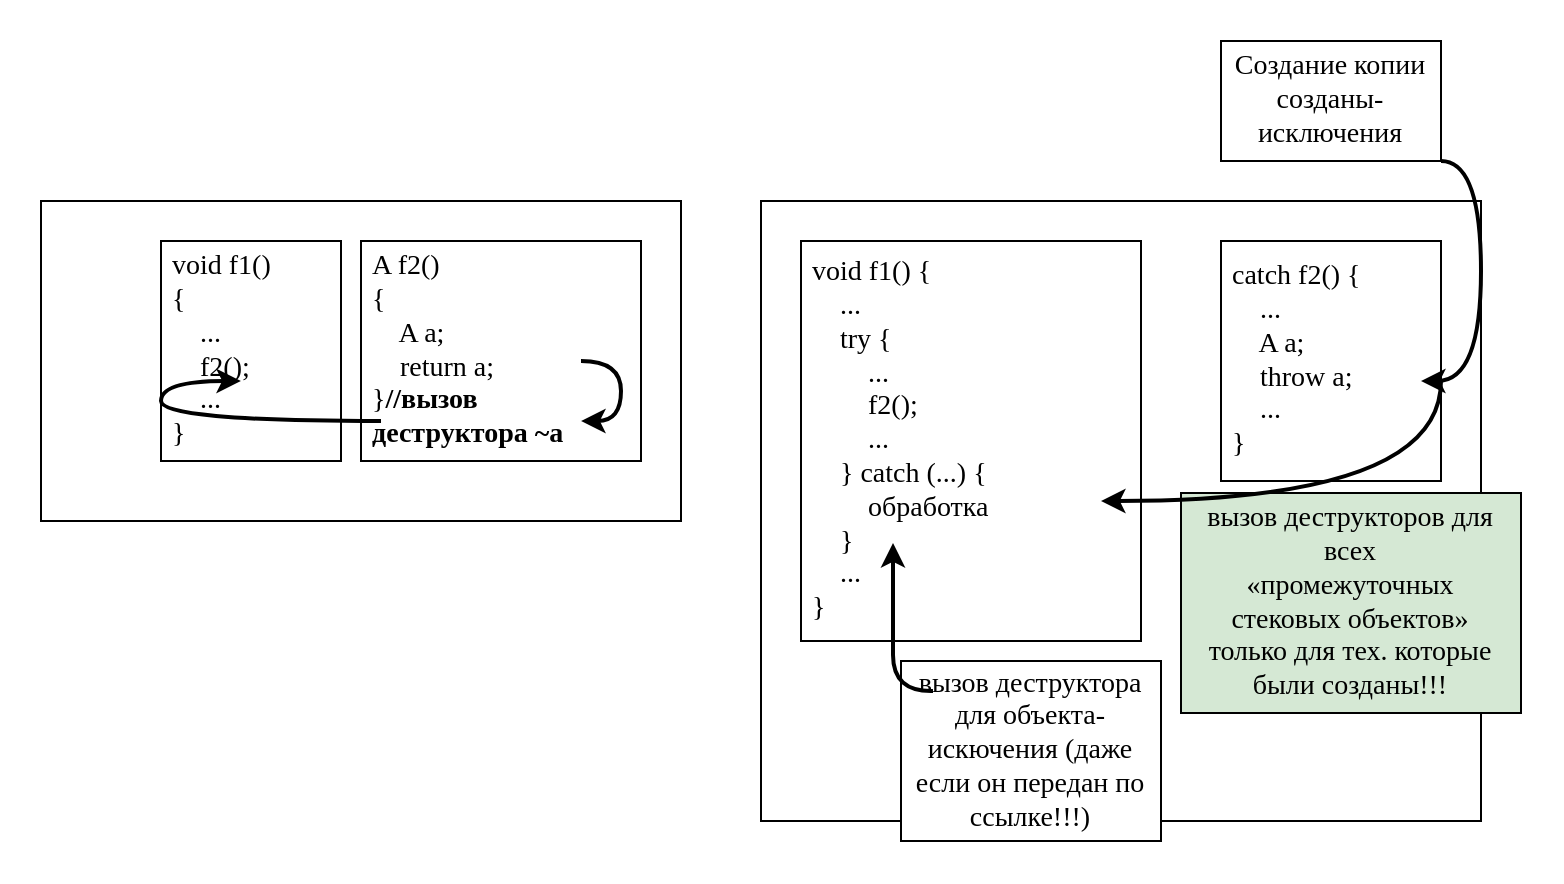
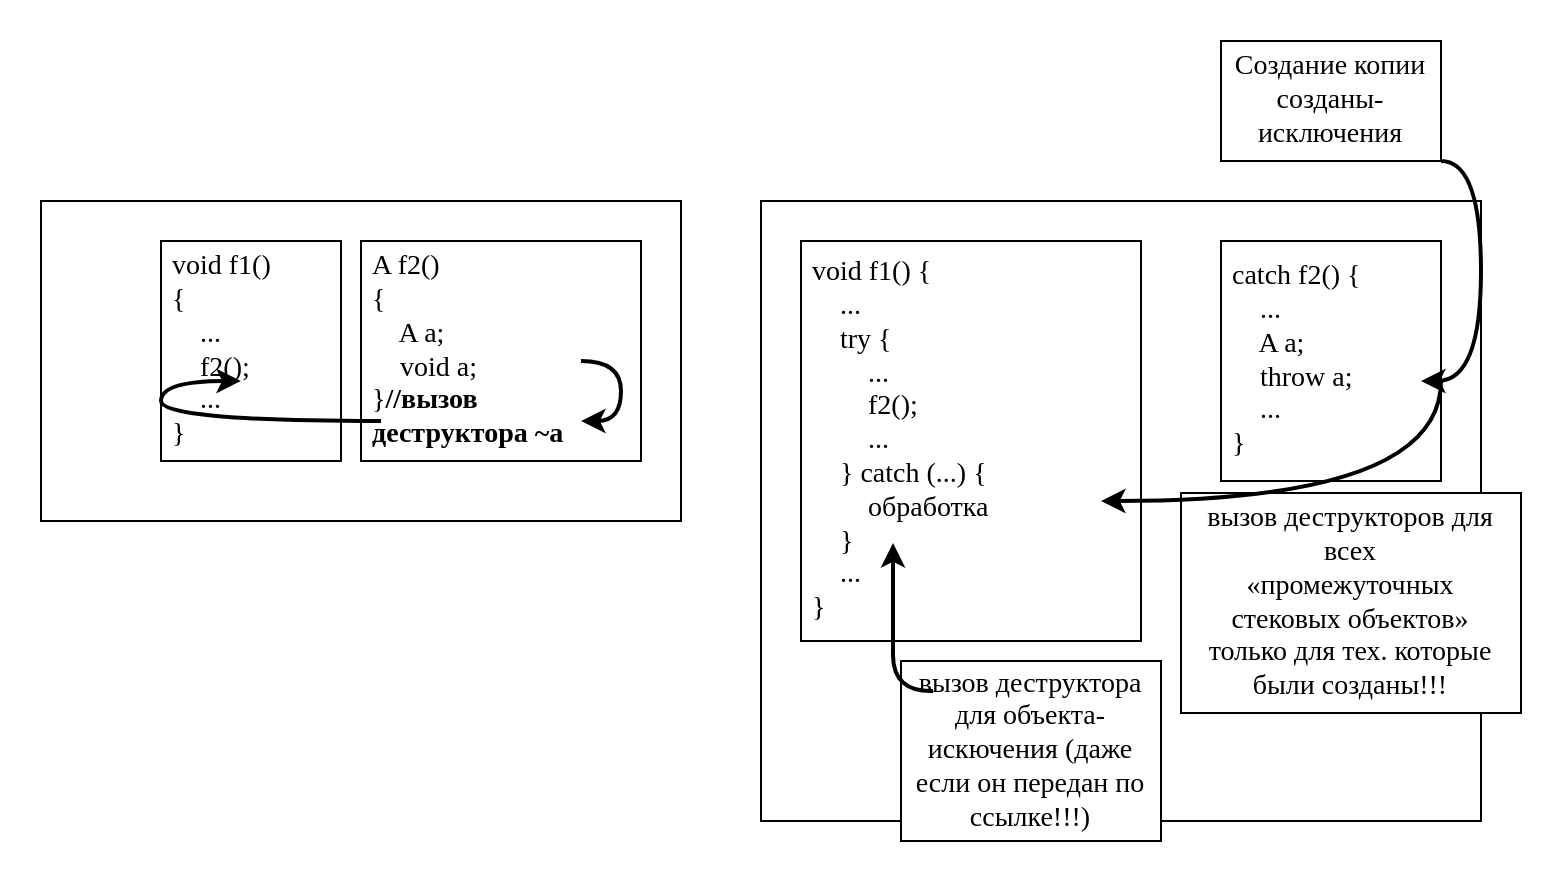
- <mxCell id="5" value="&lt;div&gt;A f2()&lt;/div&gt;&lt;div&gt;{&lt;/div&gt;&lt;div&gt;&amp;nbsp;&amp;nbsp;&amp;nbsp; A a;&lt;/div&gt;&lt;div&gt;&amp;nbsp;&amp;nbsp;&amp;nbsp; return a;&lt;br&gt;&lt;/div&gt;&lt;div&gt;}&lt;b&gt;//вызов деструктора ~a&lt;/b&gt;&lt;br&gt;&lt;/div&gt;" style="rounded=0;whiteSpace=wrap;html=1;fontFamily=Consolas;fontSize=14;align=left;spacing=6;" vertex="1" parent="1"><mxGeometry x="180" y="120" width="140" height="110" as="geometry" /></mxCell>
+ <mxCell id="5" value="&lt;div&gt;A f2()&lt;/div&gt;&lt;div&gt;{&lt;/div&gt;&lt;div&gt;&amp;nbsp;&amp;nbsp;&amp;nbsp; A a;&lt;/div&gt;&lt;div&gt;&amp;nbsp;&amp;nbsp;&amp;nbsp; void a;&lt;br&gt;&lt;/div&gt;&lt;div&gt;}&lt;b&gt;//вызов деструктора ~a&lt;/b&gt;&lt;br&gt;&lt;/div&gt;" style="rounded=0;whiteSpace=wrap;html=1;fontFamily=Consolas;fontSize=14;align=left;spacing=6;" vertex="1" parent="1"><mxGeometry x="180" y="120" width="140" height="110" as="geometry" /></mxCell>
- <mxCell id="12" value="вызов деструкторов для всех&lt;br&gt;«промежуточных&lt;br&gt;стековых объектов»&lt;br&gt;только для тех. которые были созданы!!!" style="rounded=0;whiteSpace=wrap;html=1;fontFamily=Times New Roman;fontSize=14;align=center;fillColor=#d5e8d4;" vertex="1" parent="1"><mxGeometry x="590" y="246" width="170" height="110" as="geometry" /></mxCell>
+ <mxCell id="12" value="вызов деструкторов для всех&lt;br&gt;«промежуточных&lt;br&gt;стековых объектов»&lt;br&gt;только для тех. которые были созданы!!!" style="rounded=0;whiteSpace=wrap;html=1;fontFamily=Times New Roman;fontSize=14;align=center;" vertex="1" parent="1"><mxGeometry x="590" y="246" width="170" height="110" as="geometry" /></mxCell>
